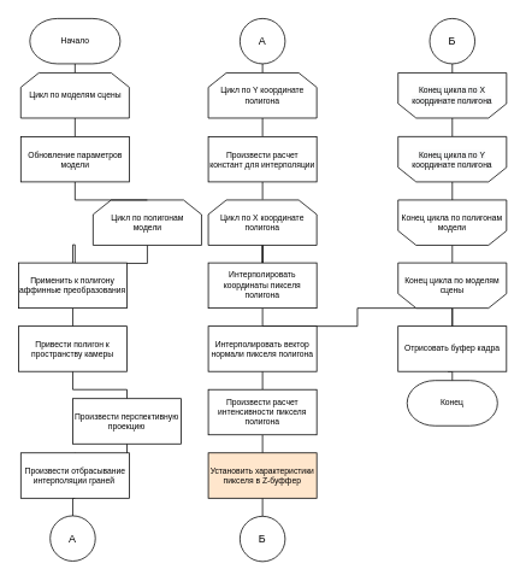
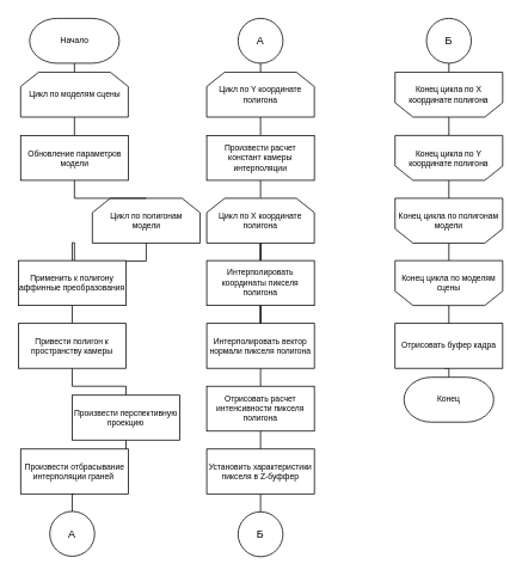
- <mxCell id="24" value="Произвести расчет констант для интерполяции" style="rounded=0;whiteSpace=wrap;html=1;fontSize=9;" parent="1" vertex="1"><mxGeometry x="230" y="150.5" width="120" height="50" as="geometry" /></mxCell>
+ <mxCell id="24" value="Произвести расчет констант камеры интерполяции" style="rounded=0;whiteSpace=wrap;html=1;fontSize=9;" parent="1" vertex="1"><mxGeometry x="230" y="150.5" width="120" height="50" as="geometry" /></mxCell>
- <mxCell id="27" style="edgeStyle=orthogonalEdgeStyle;rounded=0;orthogonalLoop=1;jettySize=auto;html=1;exitX=0.5;exitY=1;exitDx=0;exitDy=0;endArrow=none;endFill=0;" parent="1" source="28" target="48" edge="1"><mxGeometry relative="1" as="geometry" /></mxCell>
+ <mxCell id="27" style="edgeStyle=orthogonalEdgeStyle;rounded=0;orthogonalLoop=1;jettySize=auto;html=1;exitX=0.5;exitY=1;exitDx=0;exitDy=0;endArrow=none;endFill=0;" parent="1" source="28" target="30" edge="1"><mxGeometry relative="1" as="geometry" /></mxCell>
- <mxCell id="32" value="Произвести расчет интенсивности пикселя полигона" style="rounded=0;whiteSpace=wrap;html=1;fontSize=9;" parent="1" vertex="1"><mxGeometry x="230" y="430" width="120" height="50" as="geometry" /></mxCell>
+ <mxCell id="32" value="Отрисовать расчет интенсивности пикселя полигона" style="rounded=0;whiteSpace=wrap;html=1;fontSize=9;" parent="1" vertex="1"><mxGeometry x="230" y="430" width="120" height="50" as="geometry" /></mxCell>
- <mxCell id="34" value="Установить характеристики пикселя в Z-буффер" style="rounded=0;whiteSpace=wrap;html=1;fontSize=9;fillColor=#ffe6cc;" parent="1" vertex="1"><mxGeometry x="230" y="500" width="120" height="50" as="geometry" /></mxCell>
+ <mxCell id="34" value="Установить характеристики пикселя в Z-буффер" style="rounded=0;whiteSpace=wrap;html=1;fontSize=9;" parent="1" vertex="1"><mxGeometry x="230" y="500" width="120" height="50" as="geometry" /></mxCell>
